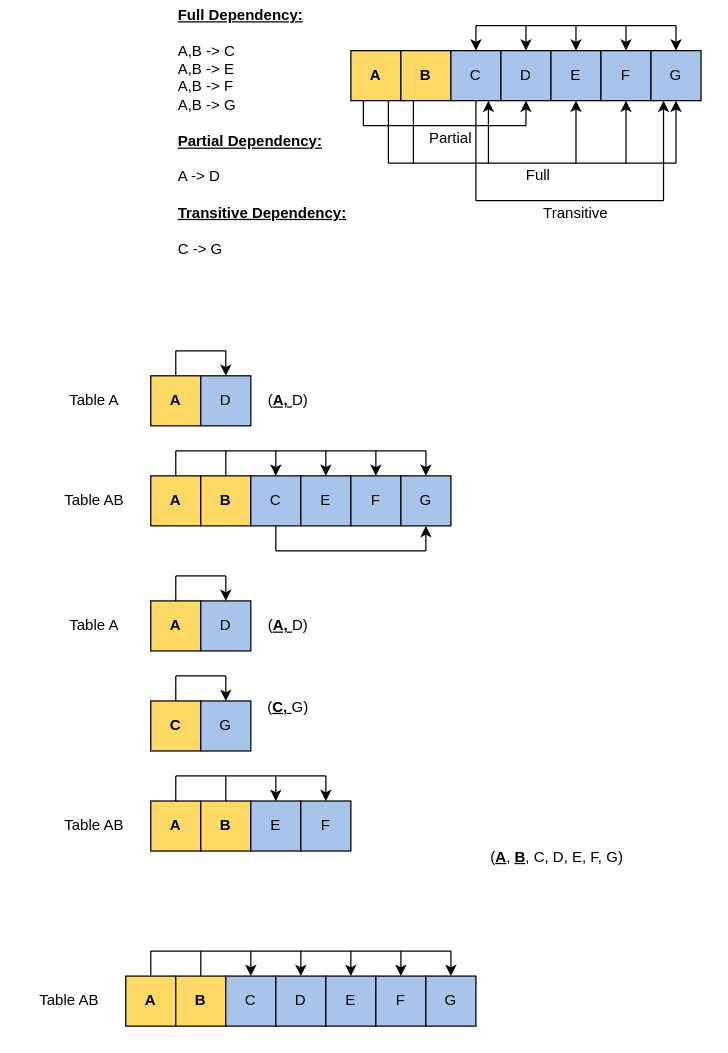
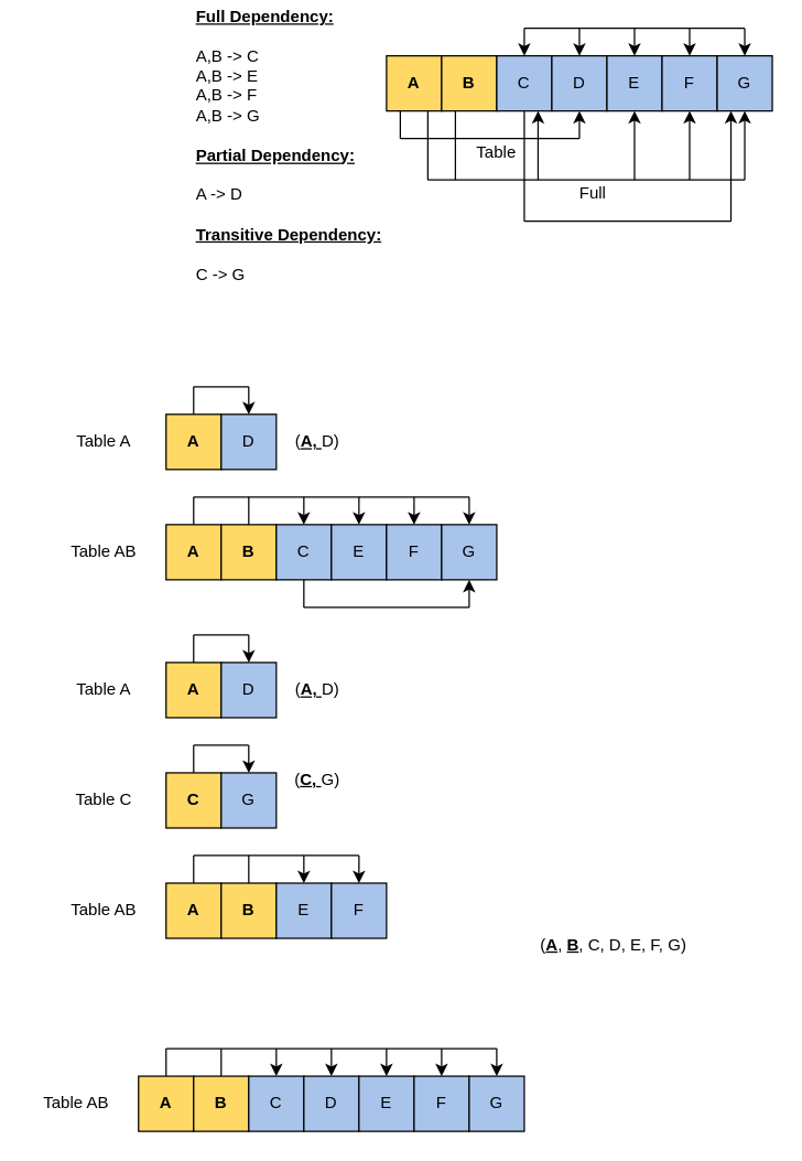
- <mxCell id="13" value="Partial" style="text;html=1;strokeColor=none;fillColor=none;align=center;verticalAlign=middle;whiteSpace=wrap;rounded=0;" vertex="1" parent="1"><mxGeometry x="340" y="100" width="40" height="20" as="geometry" /></mxCell>
+ <mxCell id="13" value="Table" style="text;html=1;strokeColor=none;fillColor=none;align=center;verticalAlign=middle;whiteSpace=wrap;rounded=0;" vertex="1" parent="1"><mxGeometry x="340" y="100" width="40" height="20" as="geometry" /></mxCell>
- <mxCell id="31" value="Transitive" style="text;html=1;strokeColor=none;fillColor=none;align=center;verticalAlign=middle;whiteSpace=wrap;rounded=0;" vertex="1" parent="1"><mxGeometry x="440" y="160" width="40" height="20" as="geometry" /></mxCell>
+ <mxCell id="77" value="Table C" style="text;html=1;strokeColor=none;fillColor=none;align=center;verticalAlign=middle;whiteSpace=wrap;rounded=0;" vertex="1" parent="1"><mxGeometry x="40" y="570" width="70" height="20" as="geometry" /></mxCell>
